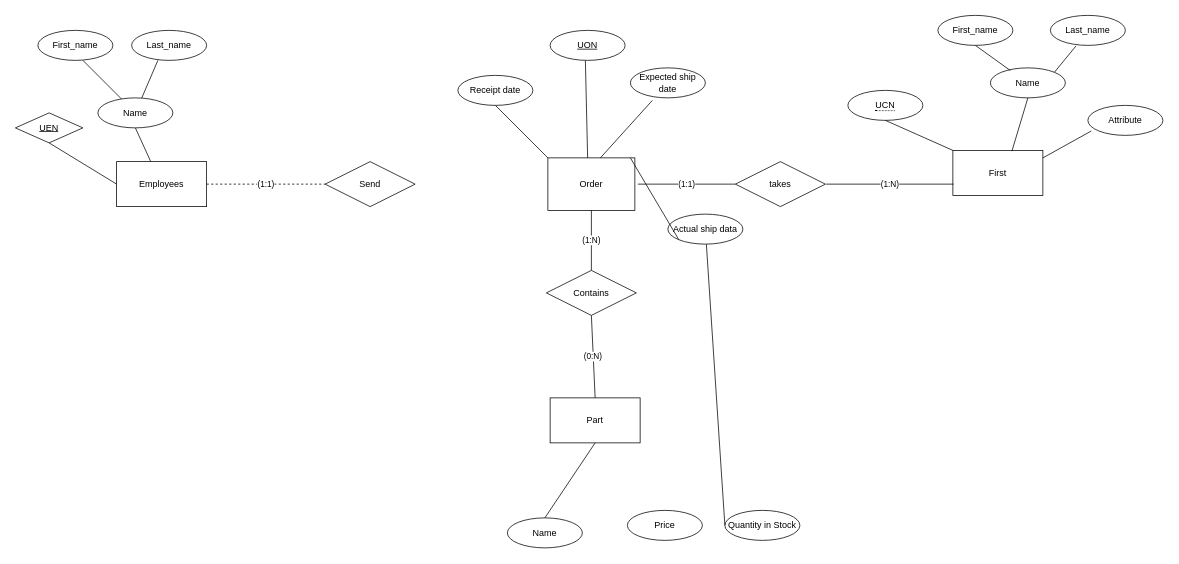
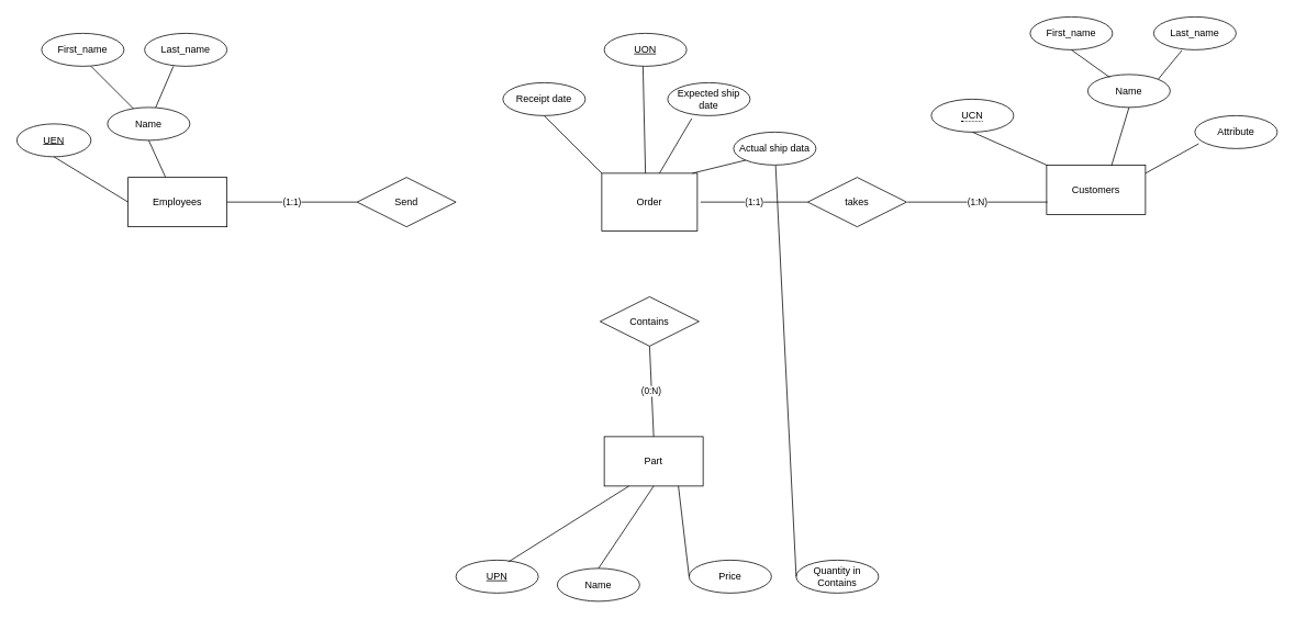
- <mxCell id="44" value="Expected ship date" style="ellipse;whiteSpace=wrap;html=1;align=center;" vertex="1" parent="1"><mxGeometry x="840" y="90" width="100" height="40" as="geometry" /></mxCell>
+ <mxCell id="44" value="Expected ship date" style="ellipse;whiteSpace=wrap;html=1;align=center;" vertex="1" parent="1"><mxGeometry x="810" y="100" width="100" height="40" as="geometry" /></mxCell>
- <mxCell id="3" value="UEN" style="rhombus;whiteSpace=wrap;html=1;align=center;fontStyle=4;" vertex="1" parent="1"><mxGeometry x="20" y="150" width="90" height="40" as="geometry" /></mxCell>
+ <mxCell id="3" value="UEN" style="ellipse;whiteSpace=wrap;html=1;align=center;fontStyle=4;" vertex="1" parent="1"><mxGeometry x="20" y="150" width="90" height="40" as="geometry" /></mxCell>
- <mxCell id="11" value="First" style="rounded=0;whiteSpace=wrap;html=1;" vertex="1" parent="1"><mxGeometry x="1270" y="200" width="120" height="60" as="geometry" /></mxCell>
+ <mxCell id="11" value="Customers" style="rounded=0;whiteSpace=wrap;html=1;" vertex="1" parent="1"><mxGeometry x="1270" y="200" width="120" height="60" as="geometry" /></mxCell>
- <mxCell id="38" value="(1:1)" style="endArrow=none;html=1;rounded=0;entryX=0;entryY=0.5;entryDx=0;entryDy=0;exitX=1;exitY=0.5;exitDx=0;exitDy=0;dashed=1;" edge="1" parent="1" source="2" target="34"><mxGeometry relative="1" as="geometry"><mxPoint x="260" y="240" as="sourcePoint" /><mxPoint x="420" y="240" as="targetPoint" /></mxGeometry></mxCell>
+ <mxCell id="38" value="(1:1)" style="endArrow=none;html=1;rounded=0;entryX=0;entryY=0.5;entryDx=0;entryDy=0;exitX=1;exitY=0.5;exitDx=0;exitDy=0;" edge="1" parent="1" source="2" target="34"><mxGeometry relative="1" as="geometry"><mxPoint x="260" y="240" as="sourcePoint" /><mxPoint x="420" y="240" as="targetPoint" /></mxGeometry></mxCell>
- <mxCell id="46" value="Actual ship data" style="ellipse;whiteSpace=wrap;html=1;align=center;" vertex="1" parent="1"><mxGeometry x="890" y="285" width="100" height="40" as="geometry" /></mxCell>
+ <mxCell id="46" value="Actual ship data" style="ellipse;whiteSpace=wrap;html=1;align=center;" vertex="1" parent="1"><mxGeometry x="890" y="160" width="100" height="40" as="geometry" /></mxCell>
- <mxCell id="39" value="(1:N)" style="endArrow=none;html=1;rounded=0;entryX=0.5;entryY=0;entryDx=0;entryDy=0;exitX=0.5;exitY=1;exitDx=0;exitDy=0;" edge="1" parent="1" source="31" target="33"><mxGeometry relative="1" as="geometry"><mxPoint x="780" y="280" as="sourcePoint" /><mxPoint x="940" y="280" as="targetPoint" /></mxGeometry></mxCell>
+ <mxCell id="26" value="" style="endArrow=none;html=1;rounded=0;entryX=0.25;entryY=1;entryDx=0;entryDy=0;exitX=0.636;exitY=0.054;exitDx=0;exitDy=0;exitPerimeter=0;" edge="1" parent="1" source="22" target="21"><mxGeometry relative="1" as="geometry"><mxPoint x="510" y="667.56" as="sourcePoint" /><mxPoint x="593" y="740" as="targetPoint" /></mxGeometry></mxCell>
+ <mxCell id="28" value="" style="endArrow=none;html=1;rounded=0;entryX=0.75;entryY=1;entryDx=0;entryDy=0;exitX=0;exitY=0.5;exitDx=0;exitDy=0;" edge="1" parent="1" source="24" target="21"><mxGeometry relative="1" as="geometry"><mxPoint x="643" y="760" as="sourcePoint" /><mxPoint x="578" y="650" as="targetPoint" /></mxGeometry></mxCell>
+ <mxCell id="22" value="UPN" style="ellipse;whiteSpace=wrap;html=1;align=center;fontStyle=4;" vertex="1" parent="1"><mxGeometry x="553" y="680" width="100" height="40" as="geometry" /></mxCell>
- <mxCell id="25" value="Quantity in Stock" style="ellipse;whiteSpace=wrap;html=1;align=center;" vertex="1" parent="1"><mxGeometry x="966" y="680" width="100" height="40" as="geometry" /></mxCell>
+ <mxCell id="25" value="Quantity in Contains" style="ellipse;whiteSpace=wrap;html=1;align=center;" vertex="1" parent="1"><mxGeometry x="966" y="680" width="100" height="40" as="geometry" /></mxCell>
